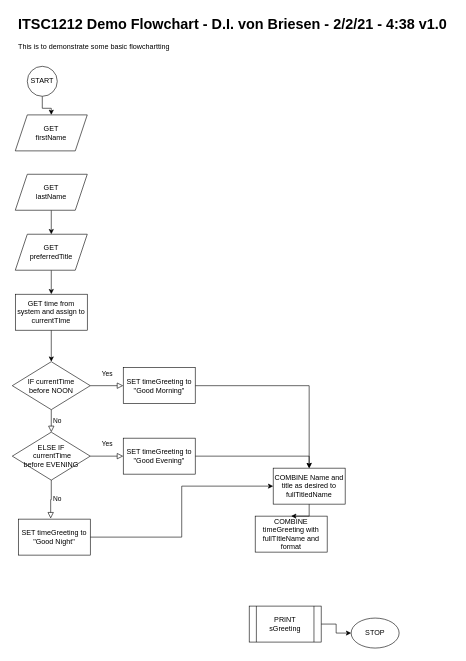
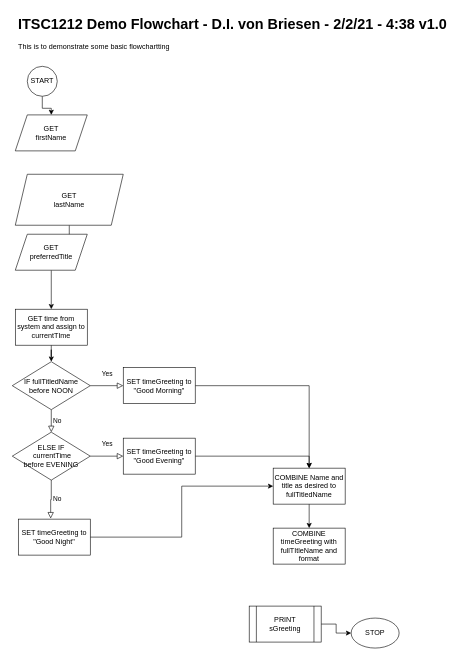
- <mxCell id="11" value="GET&lt;br&gt;lastName" style="shape=parallelogram;perimeter=parallelogramPerimeter;whiteSpace=wrap;html=1;fixedSize=1;" parent="1" vertex="1"><mxGeometry x="25" y="290" width="120" height="60" as="geometry" /></mxCell>
+ <mxCell id="11" value="GET&lt;br&gt;lastName" style="shape=parallelogram;perimeter=parallelogramPerimeter;whiteSpace=wrap;html=1;fixedSize=1;" parent="1" vertex="1"><mxGeometry x="25" y="290" width="180" height="85" as="geometry" /></mxCell>
- <mxCell id="16" value="GET time from system and assign to currentTIme" style="rounded=0;whiteSpace=wrap;html=1;" parent="1" vertex="1"><mxGeometry x="25" y="490" width="120" height="60" as="geometry" /></mxCell>
+ <mxCell id="16" value="GET time from system and assign to currentTIme" style="rounded=0;whiteSpace=wrap;html=1;" parent="1" vertex="1"><mxGeometry x="25" y="515" width="120" height="60" as="geometry" /></mxCell>
- <mxCell id="17" value="IF currentTime &lt;br&gt;before NOON" style="rhombus;whiteSpace=wrap;html=1;" parent="1" vertex="1"><mxGeometry x="20" y="602.5" width="130" height="80" as="geometry" /></mxCell>
+ <mxCell id="17" value="IF fullTitledName &lt;br&gt;before NOON" style="rhombus;whiteSpace=wrap;html=1;" parent="1" vertex="1"><mxGeometry x="20" y="602.5" width="130" height="80" as="geometry" /></mxCell>
- <mxCell id="27" value="COMBINE timeGreeting with fullTItleName and format" style="rounded=0;whiteSpace=wrap;html=1;" parent="1" vertex="1"><mxGeometry x="425" y="860" width="120" height="60" as="geometry" /></mxCell>
+ <mxCell id="27" value="COMBINE timeGreeting with fullTItleName and format" style="rounded=0;whiteSpace=wrap;html=1;" parent="1" vertex="1"><mxGeometry x="455" y="880" width="120" height="60" as="geometry" /></mxCell>
